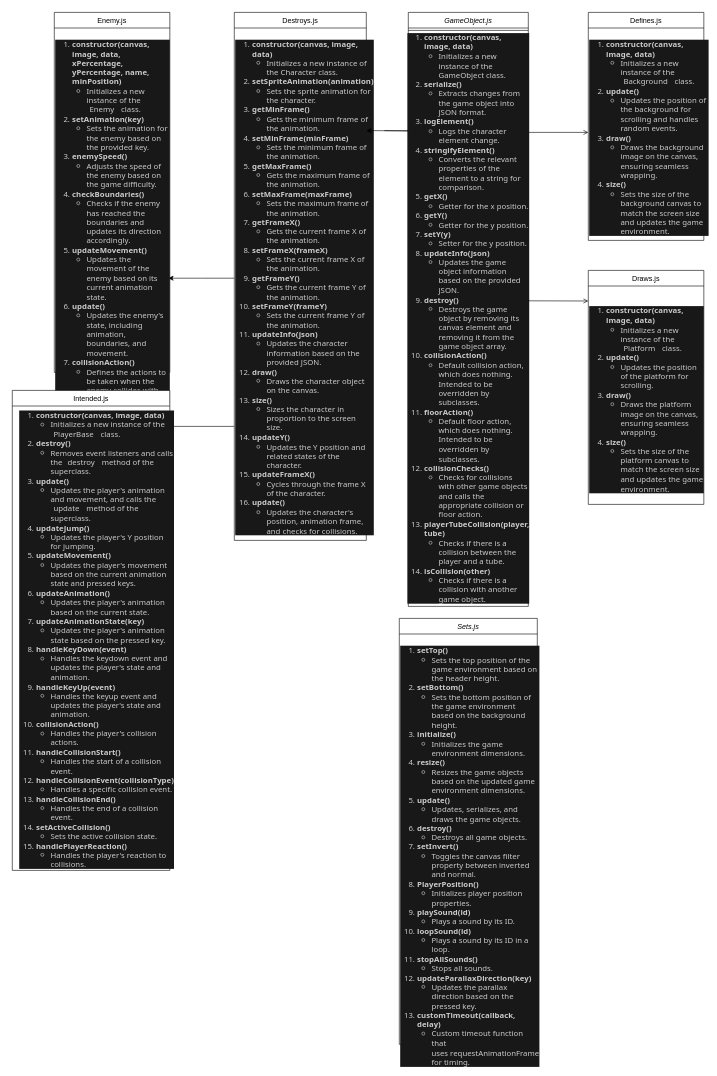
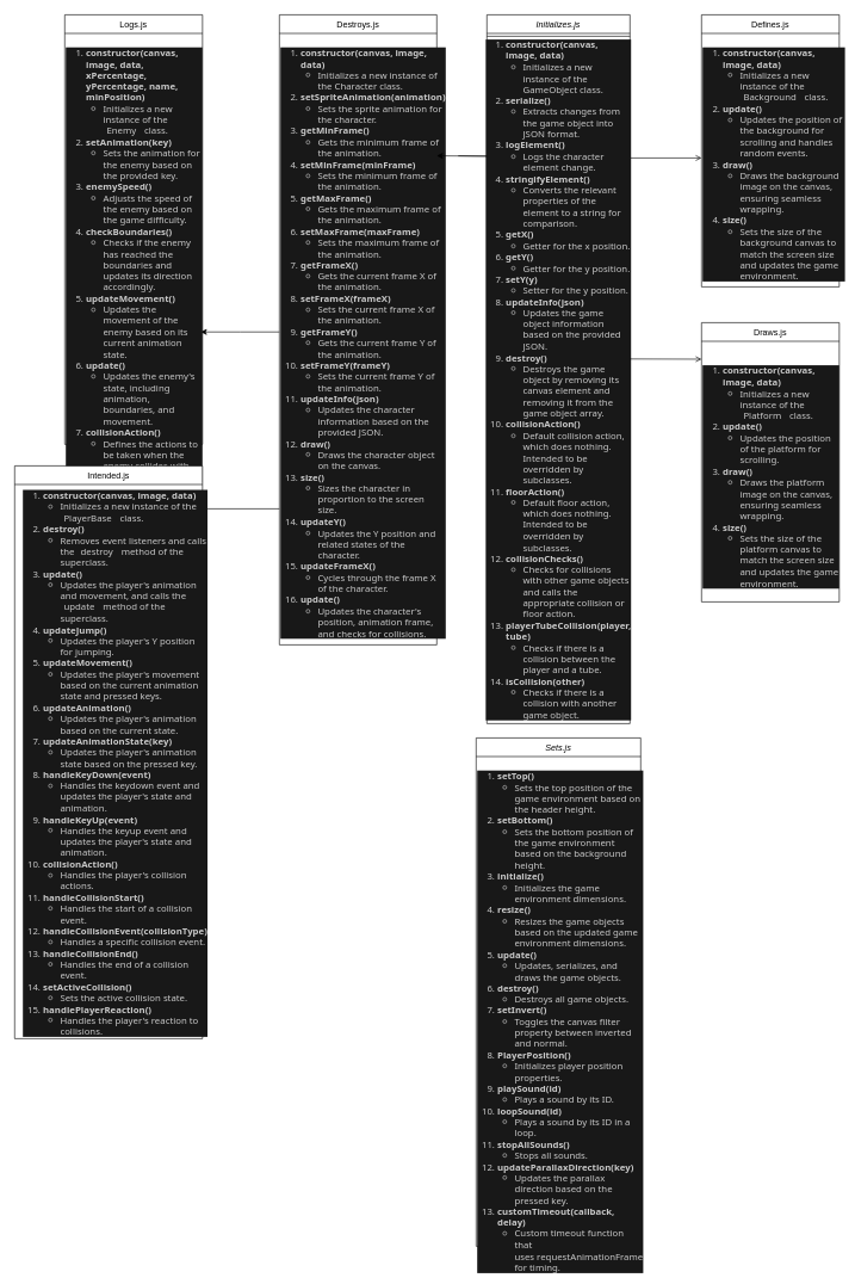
- <mxCell id="13" value="Enemy.js" style="swimlane;fontStyle=0;align=center;verticalAlign=top;childLayout=stackLayout;horizontal=1;startSize=26;horizontalStack=0;resizeParent=1;resizeLast=0;collapsible=1;marginBottom=0;rounded=0;shadow=0;strokeWidth=1;" vertex="1" parent="1"><mxGeometry x="90" y="20" width="192.55" height="600" as="geometry"><mxRectangle x="550" y="140" width="160" height="26" as="alternateBounds" /></mxGeometry></mxCell>
+ <mxCell id="13" value="Logs.js" style="swimlane;fontStyle=0;align=center;verticalAlign=top;childLayout=stackLayout;horizontal=1;startSize=26;horizontalStack=0;resizeParent=1;resizeLast=0;collapsible=1;marginBottom=0;rounded=0;shadow=0;strokeWidth=1;" vertex="1" parent="1"><mxGeometry x="90" y="20" width="192.55" height="600" as="geometry"><mxRectangle x="550" y="140" width="160" height="26" as="alternateBounds" /></mxGeometry></mxCell>
- <mxCell id="2" value="GameObject.js" style="swimlane;fontStyle=2;align=center;verticalAlign=top;childLayout=stackLayout;horizontal=1;startSize=26;horizontalStack=0;resizeParent=1;resizeLast=0;collapsible=1;marginBottom=0;rounded=0;shadow=0;strokeWidth=1;" parent="1" vertex="1"><mxGeometry x="680" y="20" width="200" height="990" as="geometry"><mxRectangle x="230" y="140" width="160" height="26" as="alternateBounds" /></mxGeometry></mxCell>
+ <mxCell id="2" value="Initializes.js" style="swimlane;fontStyle=2;align=center;verticalAlign=top;childLayout=stackLayout;horizontal=1;startSize=26;horizontalStack=0;resizeParent=1;resizeLast=0;collapsible=1;marginBottom=0;rounded=0;shadow=0;strokeWidth=1;" parent="1" vertex="1"><mxGeometry x="680" y="20" width="200" height="990" as="geometry"><mxRectangle x="230" y="140" width="160" height="26" as="alternateBounds" /></mxGeometry></mxCell>
